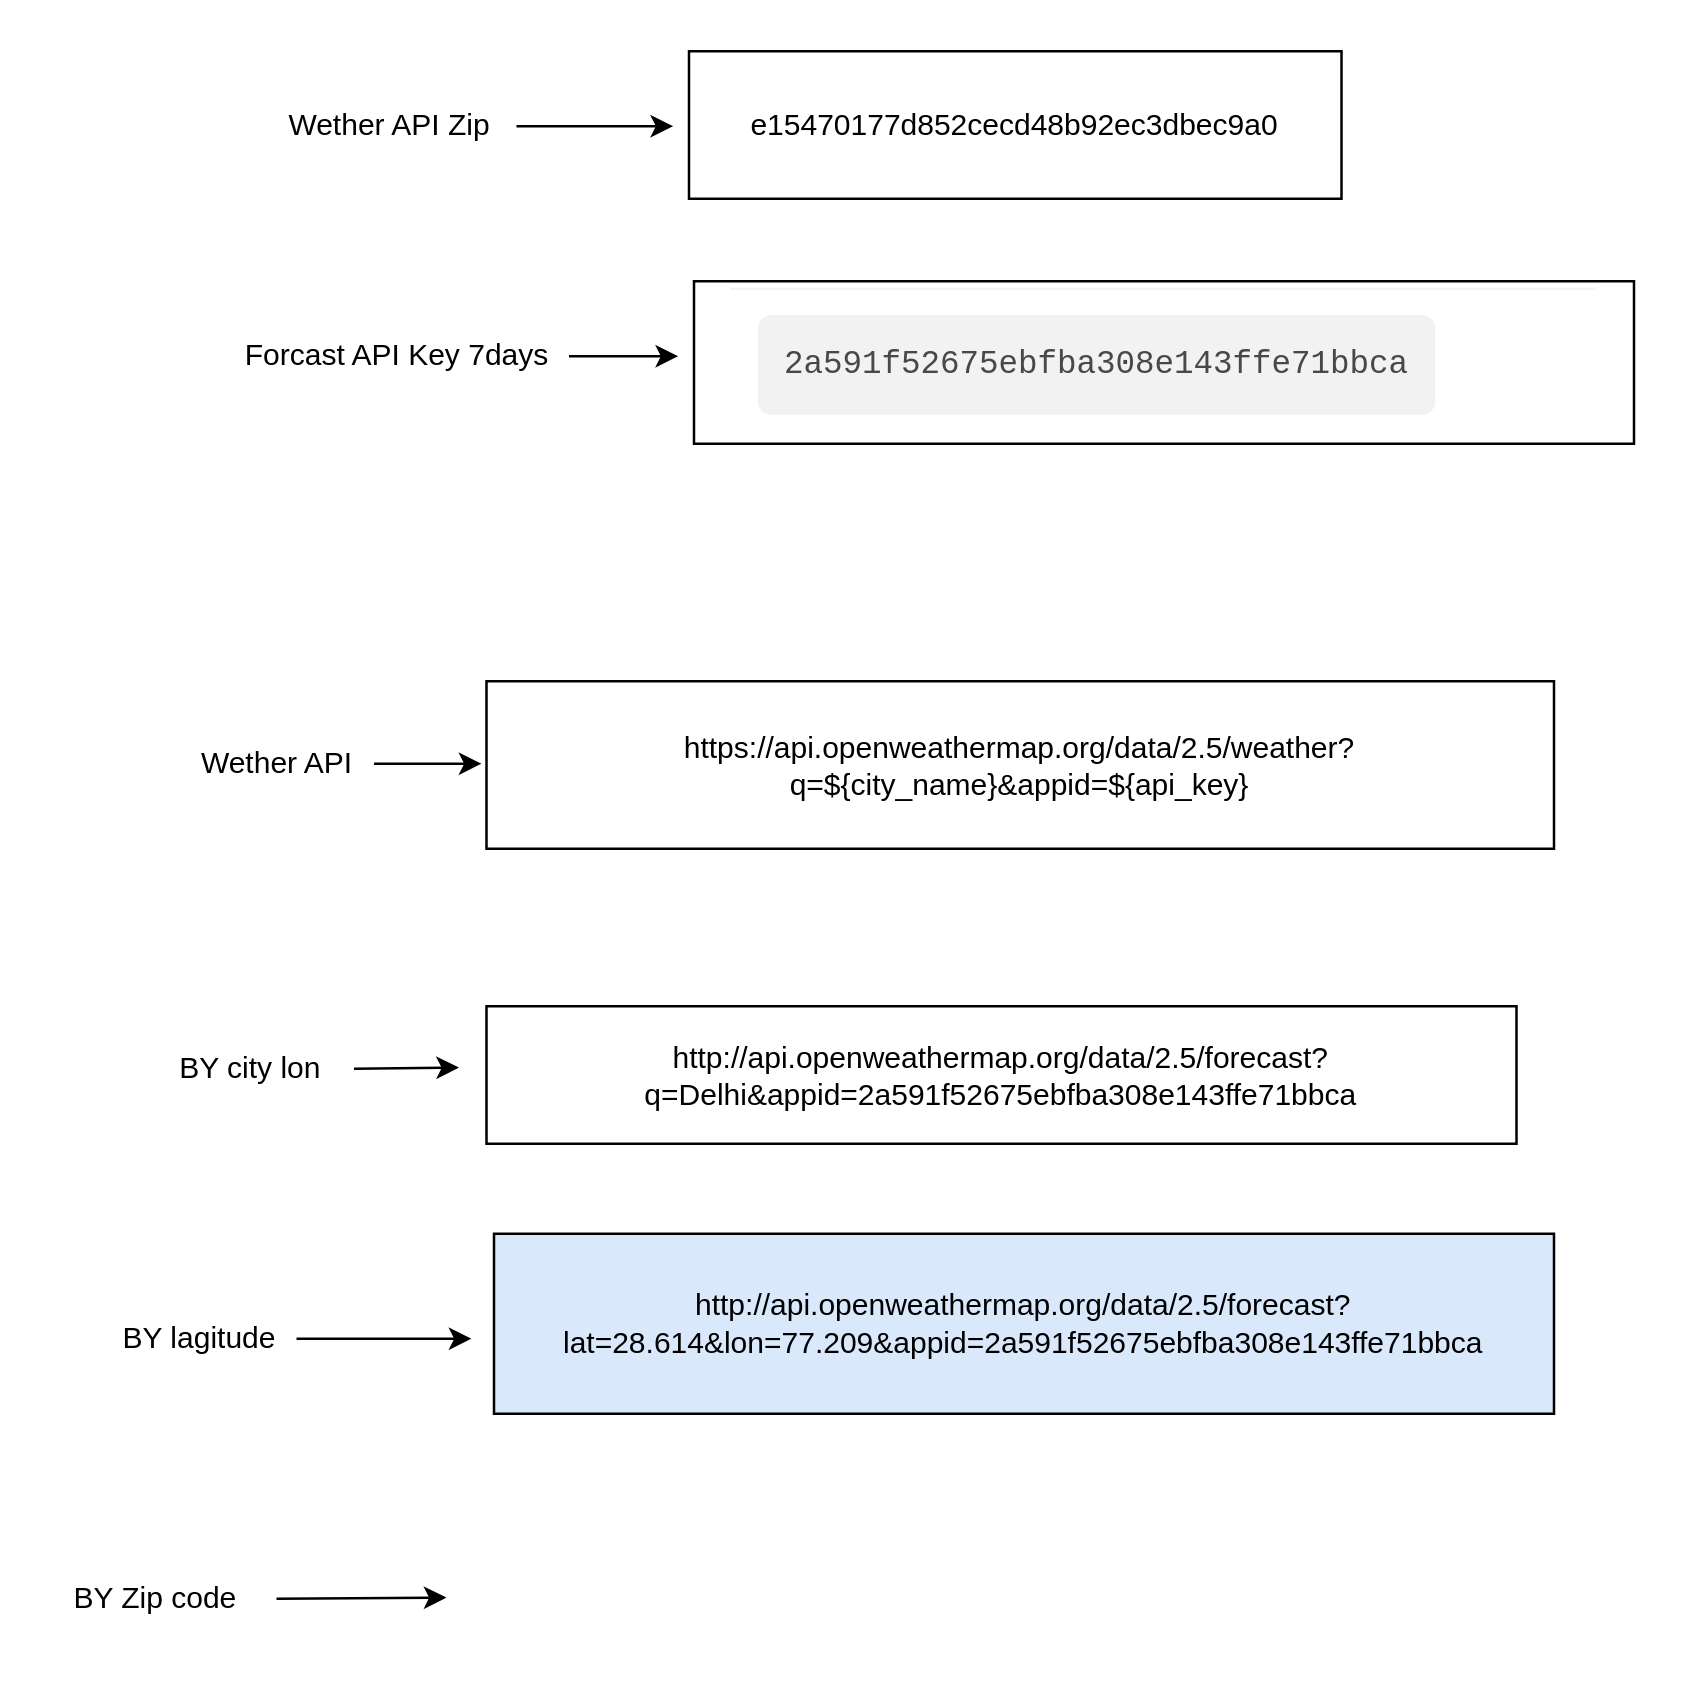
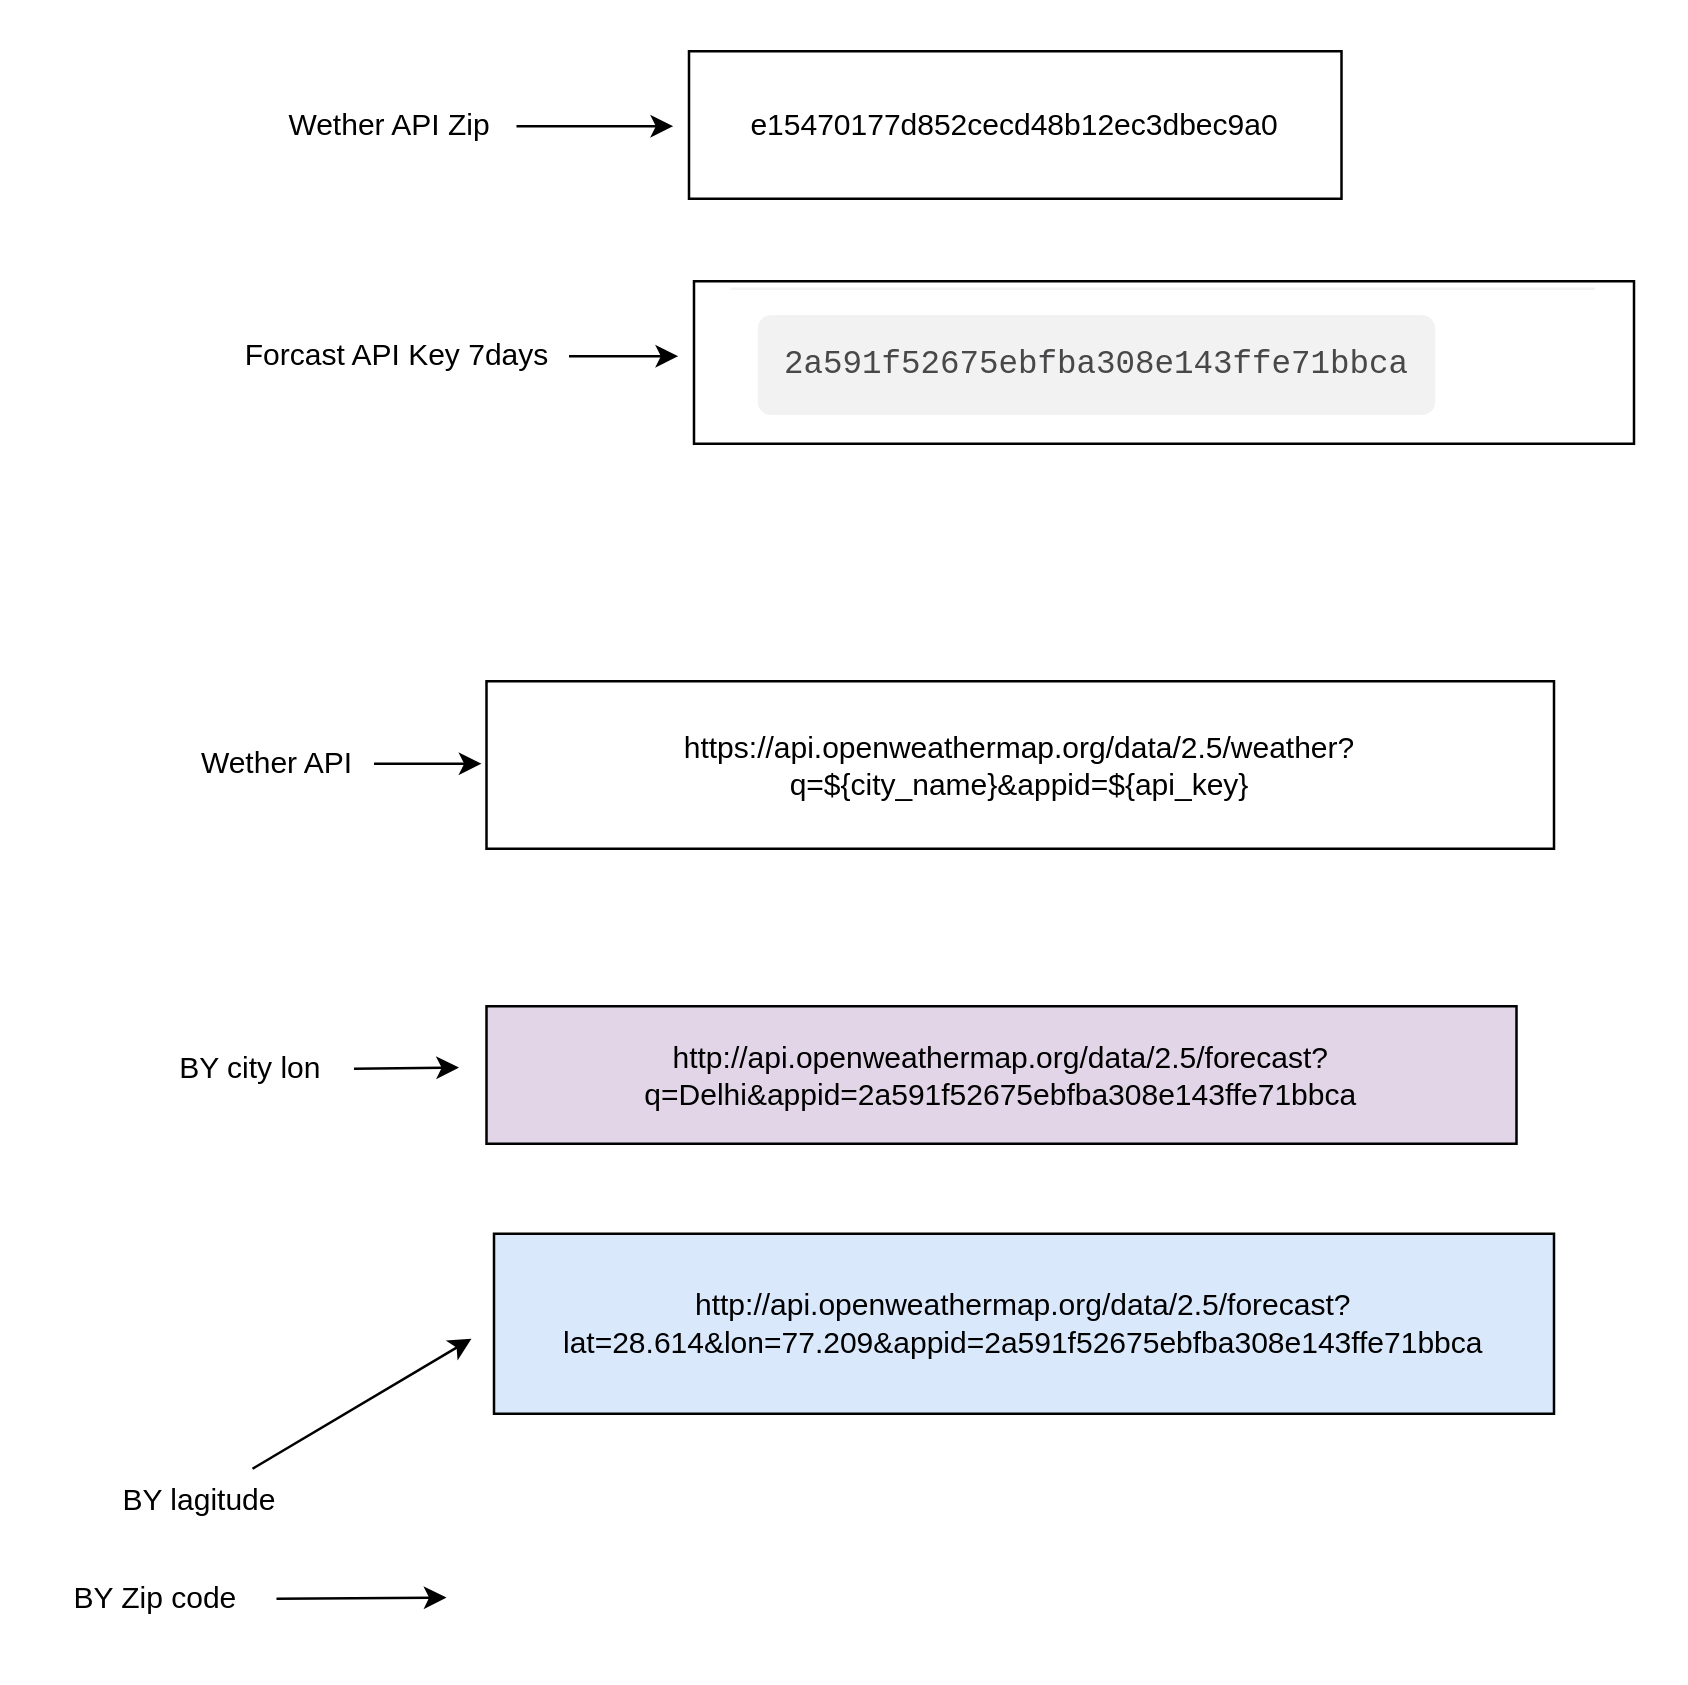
- <mxCell id="15" value="e15470177d852cecd48b92ec3dbec9a0" style="whiteSpace=wrap;html=1;" vertex="1" parent="1"><mxGeometry x="275" y="20" width="261" height="59" as="geometry" /></mxCell>
+ <mxCell id="15" value="e15470177d852cecd48b12ec3dbec9a0" style="whiteSpace=wrap;html=1;" vertex="1" parent="1"><mxGeometry x="275" y="20" width="261" height="59" as="geometry" /></mxCell>
- <mxCell id="3" value="http://api.openweathermap.org/data/2.5/forecast?q=Delhi&amp;appid=2a591f52675ebfba308e143ffe71bbca" style="whiteSpace=wrap;html=1;" vertex="1" parent="1"><mxGeometry x="194" y="402" width="412" height="55" as="geometry" /></mxCell>
+ <mxCell id="3" value="http://api.openweathermap.org/data/2.5/forecast?q=Delhi&amp;appid=2a591f52675ebfba308e143ffe71bbca" style="whiteSpace=wrap;html=1;fillColor=#e1d5e7;" vertex="1" parent="1"><mxGeometry x="194" y="402" width="412" height="55" as="geometry" /></mxCell>
- <mxCell id="6" value="BY lagitude" style="text;html=1;align=center;verticalAlign=middle;resizable=0;points=[];autosize=1;strokeColor=none;fillColor=none;" vertex="1" parent="1"><mxGeometry x="39" y="522" width="79" height="26" as="geometry" /></mxCell>
+ <mxCell id="6" value="BY lagitude" style="text;html=1;align=center;verticalAlign=middle;resizable=0;points=[];autosize=1;strokeColor=none;fillColor=none;" vertex="1" parent="1"><mxGeometry x="39" y="587" width="79" height="26" as="geometry" /></mxCell>
